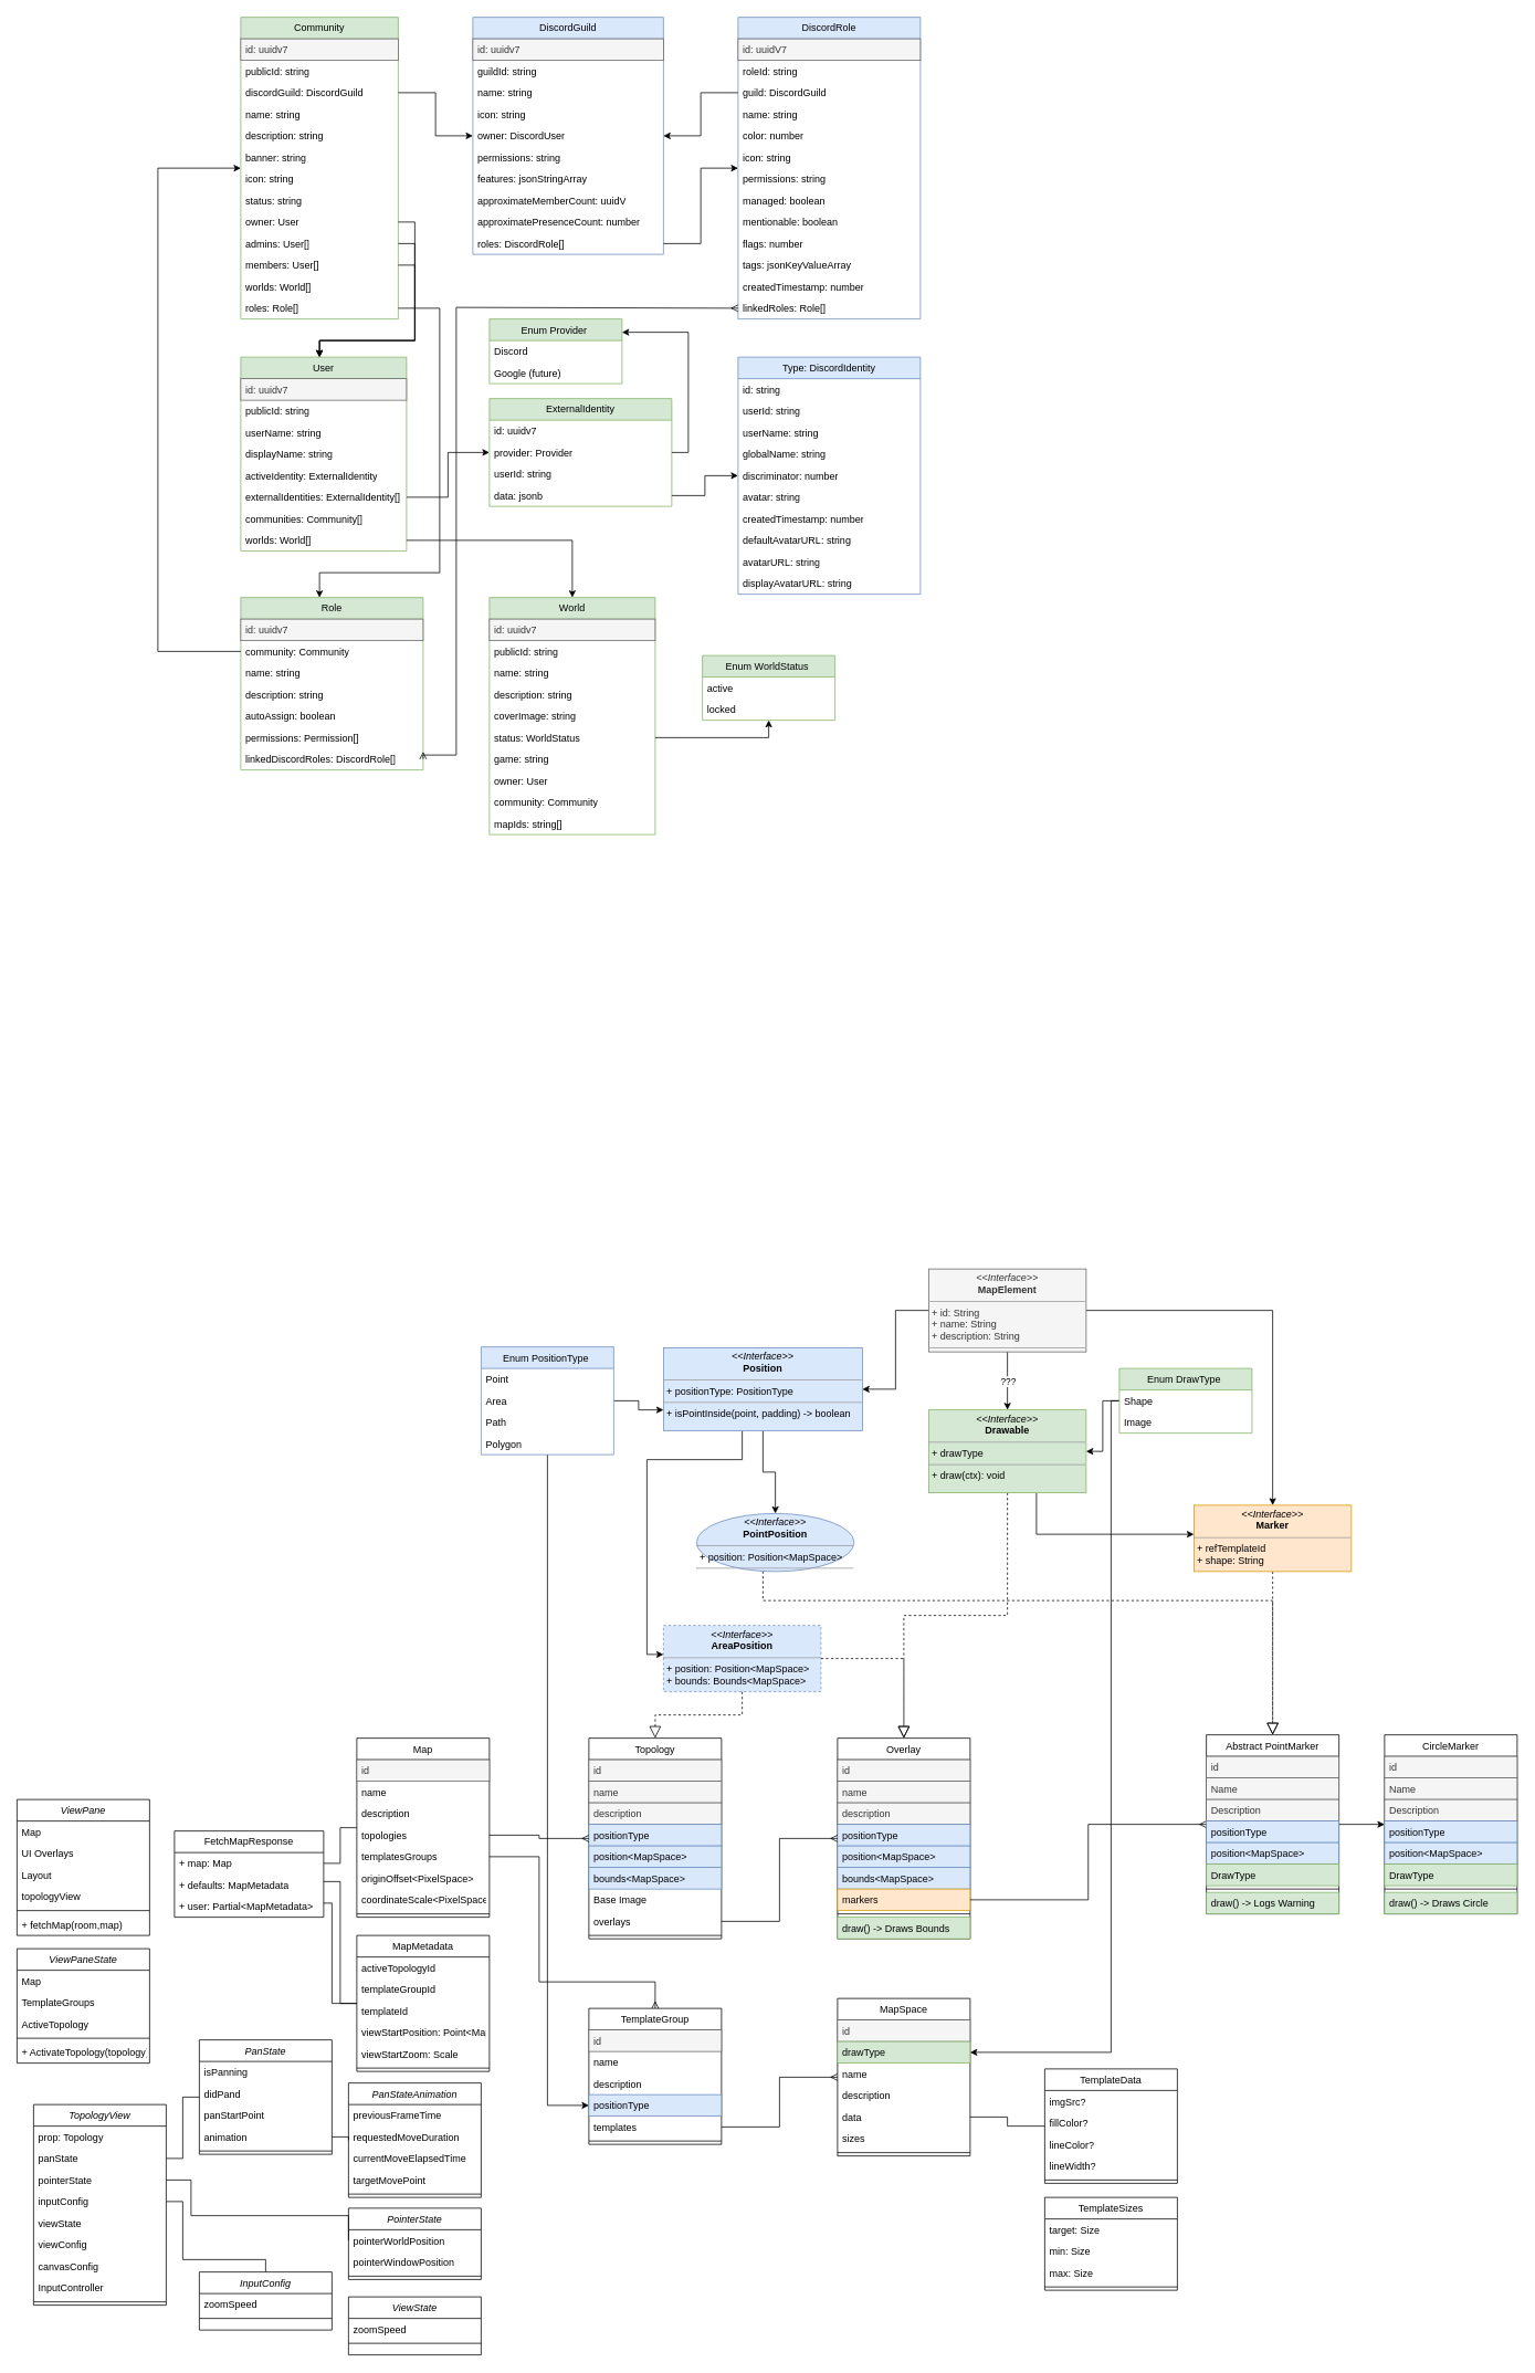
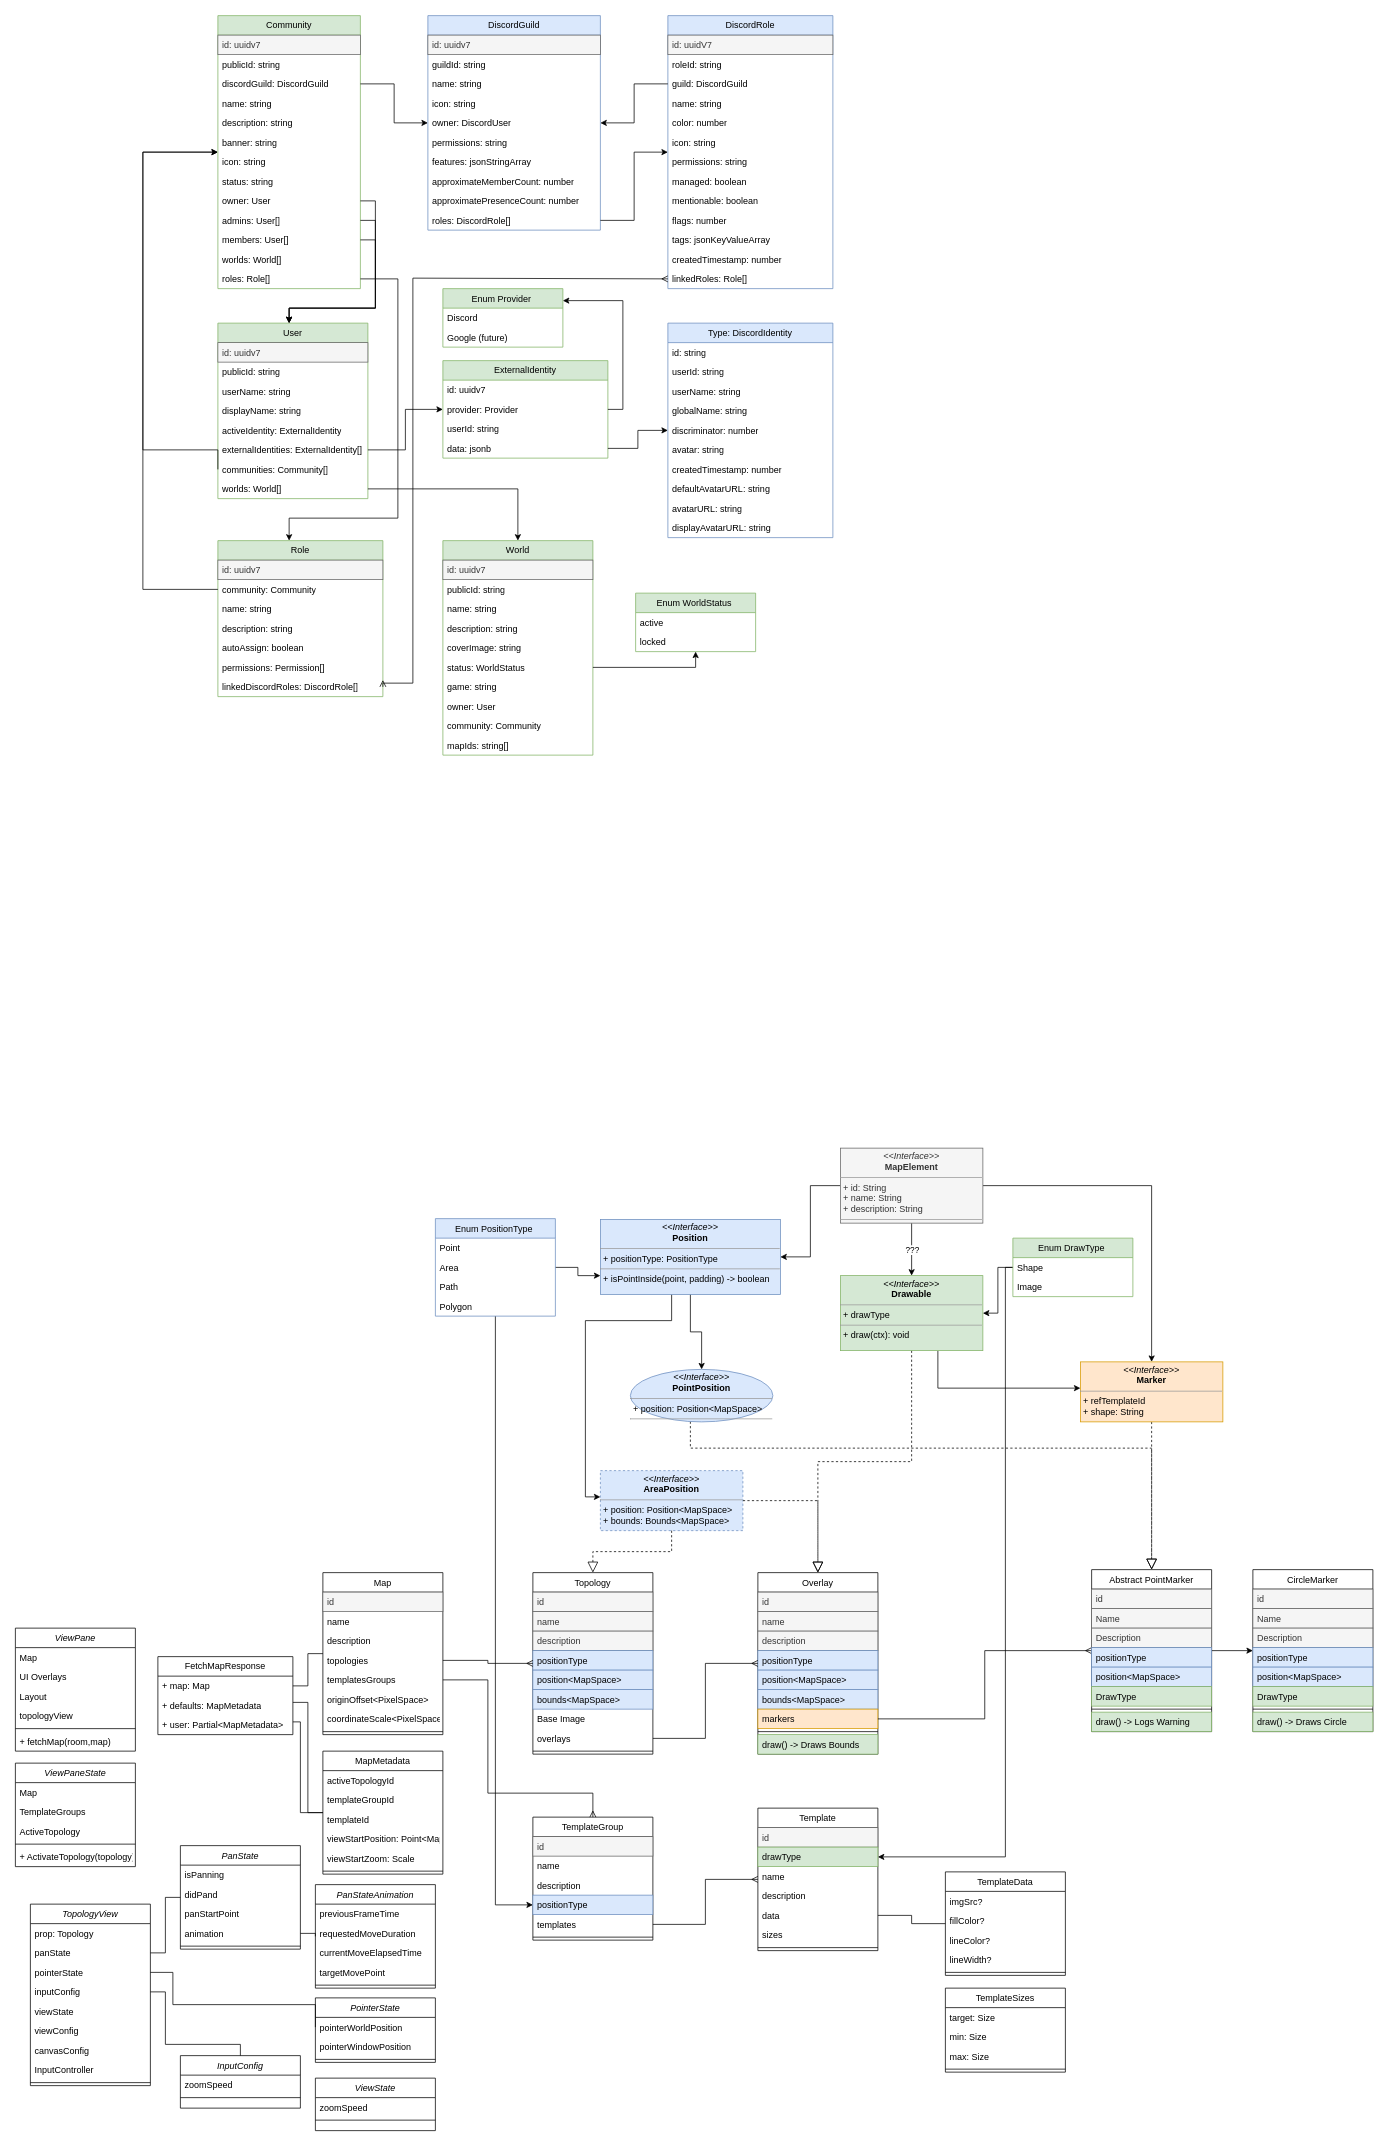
- <mxCell id="197" value="approximateMemberCount: uuidV" style="text;strokeColor=none;fillColor=none;align=left;verticalAlign=top;spacingLeft=4;spacingRight=4;overflow=hidden;rotatable=0;points=[[0,0.5],[1,0.5]];portConstraint=eastwest;whiteSpace=wrap;html=1;" parent="189" vertex="1"><mxGeometry y="208" width="230" height="26" as="geometry" /></mxCell>
+ <mxCell id="197" value="approximateMemberCount: number" style="text;strokeColor=none;fillColor=none;align=left;verticalAlign=top;spacingLeft=4;spacingRight=4;overflow=hidden;rotatable=0;points=[[0,0.5],[1,0.5]];portConstraint=eastwest;whiteSpace=wrap;html=1;" parent="189" vertex="1"><mxGeometry y="208" width="230" height="26" as="geometry" /></mxCell>
+ <mxCell id="226" style="edgeStyle=orthogonalEdgeStyle;rounded=0;orthogonalLoop=1;jettySize=auto;html=1;exitX=0;exitY=0.5;exitDx=0;exitDy=0;" parent="1" source="224" target="175" edge="1"><mxGeometry relative="1" as="geometry"><Array as="points"><mxPoint x="190" y="599" /><mxPoint x="190" y="202" /></Array></mxGeometry></mxCell>
- <mxCell id="89" value="MapSpace" style="swimlane;fontStyle=0;align=center;verticalAlign=top;childLayout=stackLayout;horizontal=1;startSize=26;horizontalStack=0;resizeParent=1;resizeLast=0;collapsible=1;marginBottom=0;rounded=0;shadow=0;strokeWidth=1;" parent="1" vertex="1"><mxGeometry x="1010" y="2410" width="160" height="190" as="geometry"><mxRectangle x="550" y="140" width="160" height="26" as="alternateBounds" /></mxGeometry></mxCell>
+ <mxCell id="89" value="Template" style="swimlane;fontStyle=0;align=center;verticalAlign=top;childLayout=stackLayout;horizontal=1;startSize=26;horizontalStack=0;resizeParent=1;resizeLast=0;collapsible=1;marginBottom=0;rounded=0;shadow=0;strokeWidth=1;" parent="1" vertex="1"><mxGeometry x="1010" y="2410" width="160" height="190" as="geometry"><mxRectangle x="550" y="140" width="160" height="26" as="alternateBounds" /></mxGeometry></mxCell>
